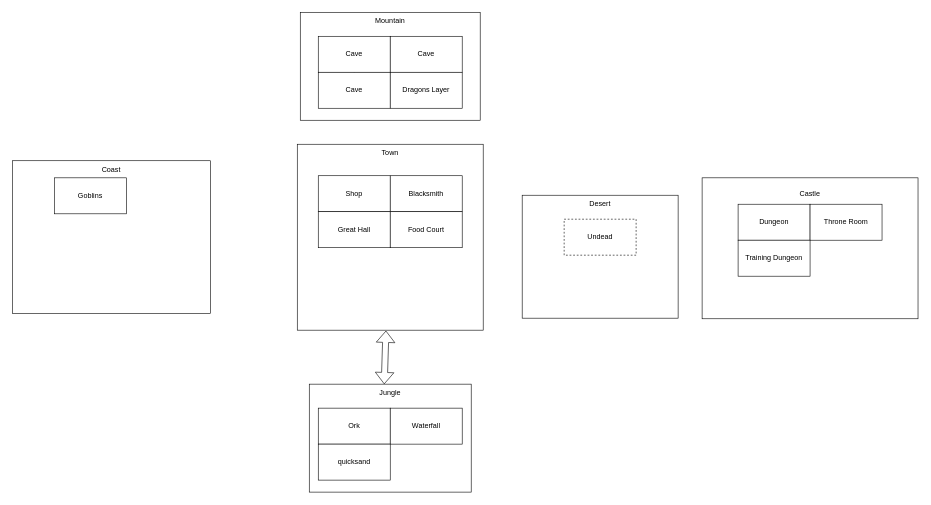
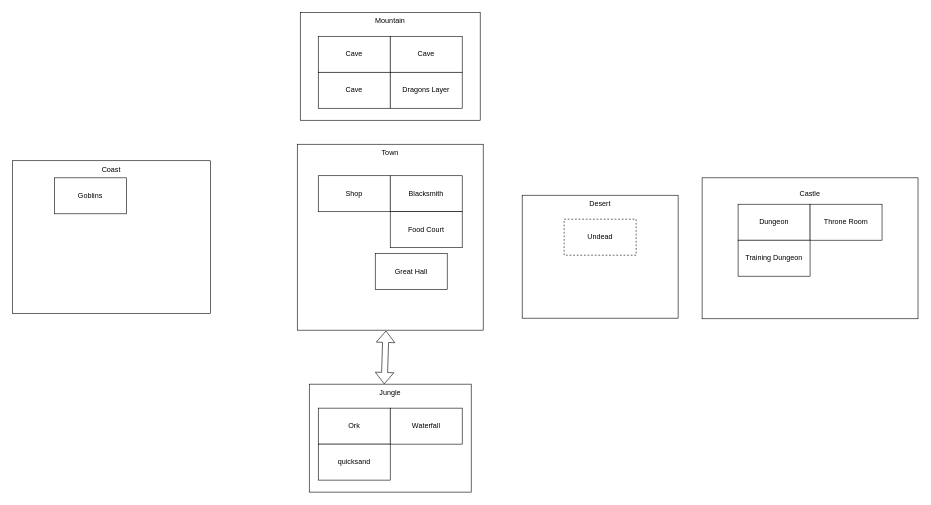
- <mxCell id="5" value="Great Hall" style="rounded=0;whiteSpace=wrap;html=1;" parent="1" vertex="1"><mxGeometry x="530" y="352.5" width="120" height="60" as="geometry" /></mxCell>
+ <mxCell id="5" value="Great Hall" style="rounded=0;whiteSpace=wrap;html=1;" parent="1" vertex="1"><mxGeometry x="625" y="422.5" width="120" height="60" as="geometry" /></mxCell>
